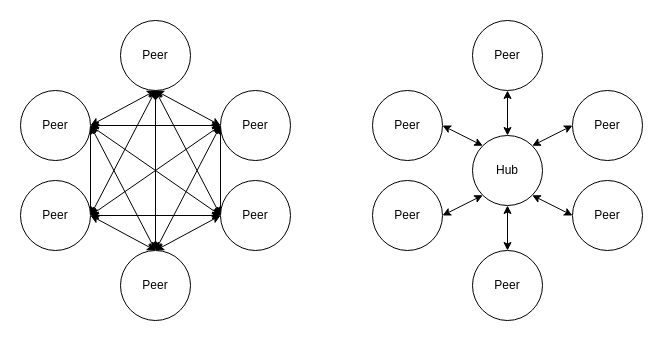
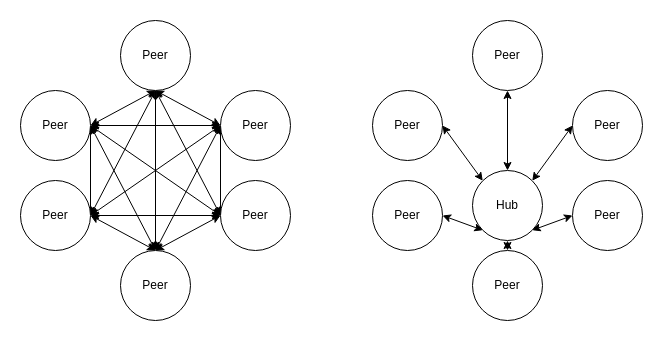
- <mxCell id="35" value="Hub" style="ellipse;whiteSpace=wrap;html=1;aspect=fixed;direction=east;" vertex="1" parent="1"><mxGeometry x="472" y="135" width="70" height="70" as="geometry" /></mxCell>
+ <mxCell id="35" value="Hub" style="ellipse;whiteSpace=wrap;html=1;aspect=fixed;direction=east;" vertex="1" parent="1"><mxGeometry x="472" y="170" width="70" height="70" as="geometry" /></mxCell>
